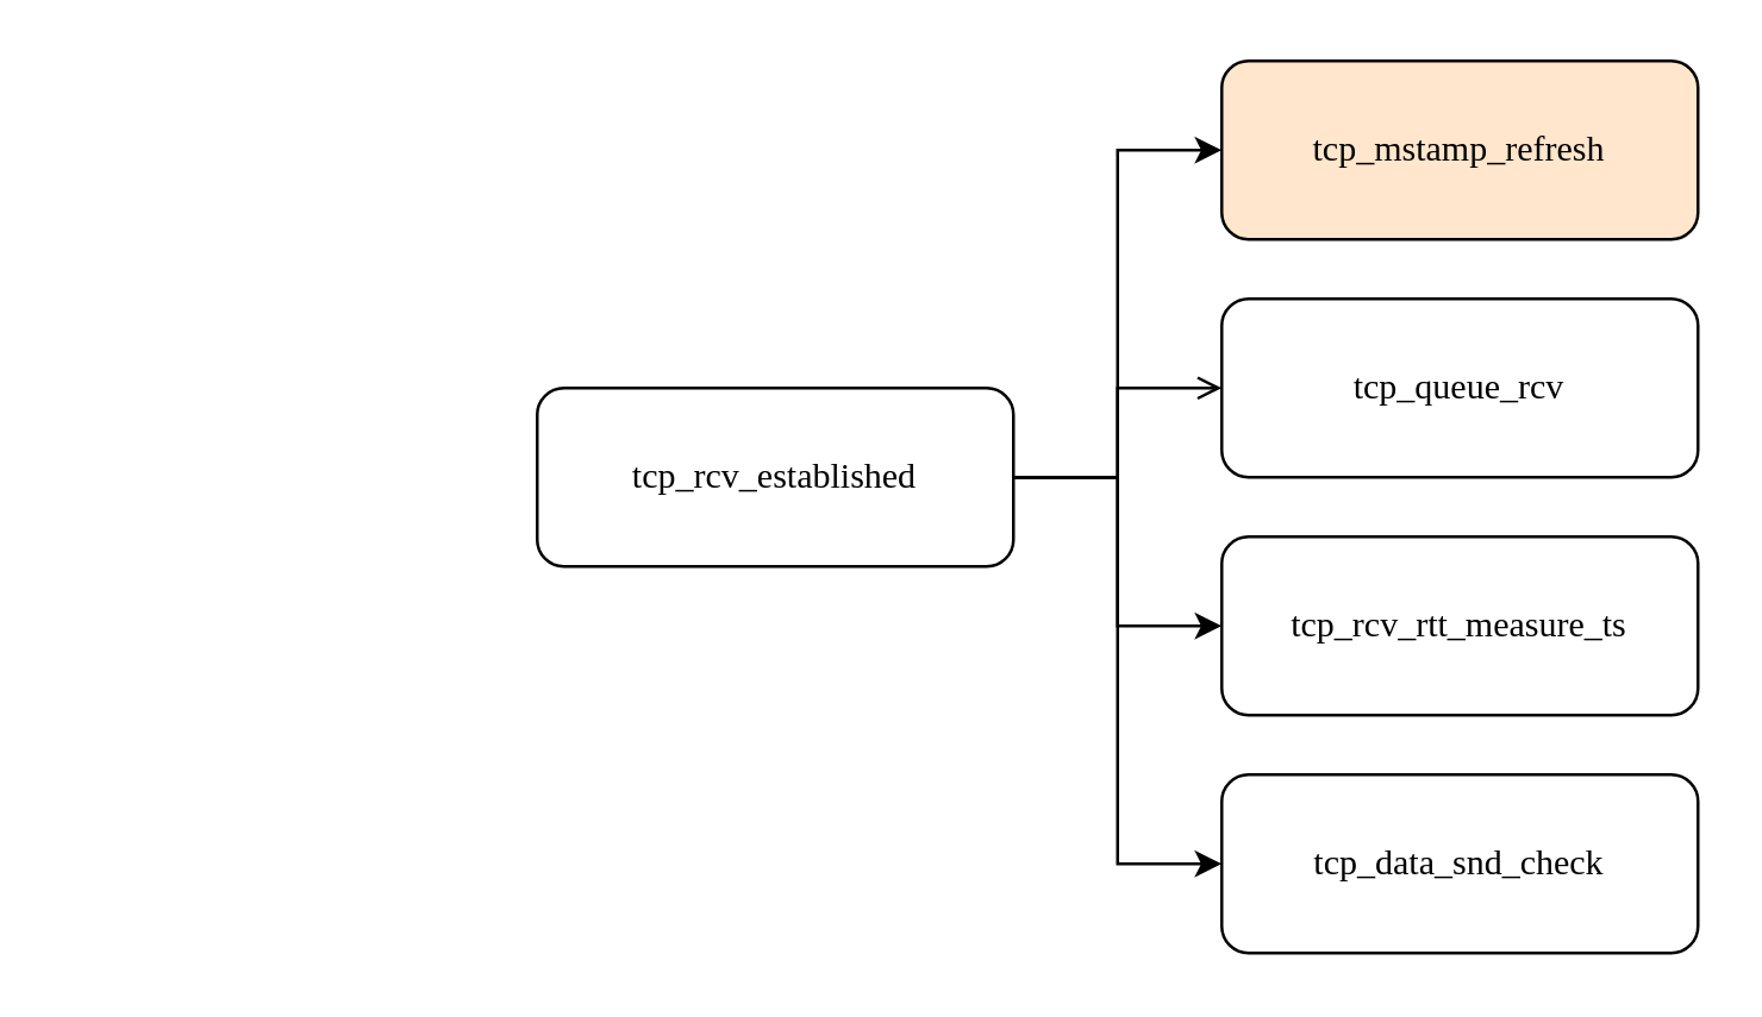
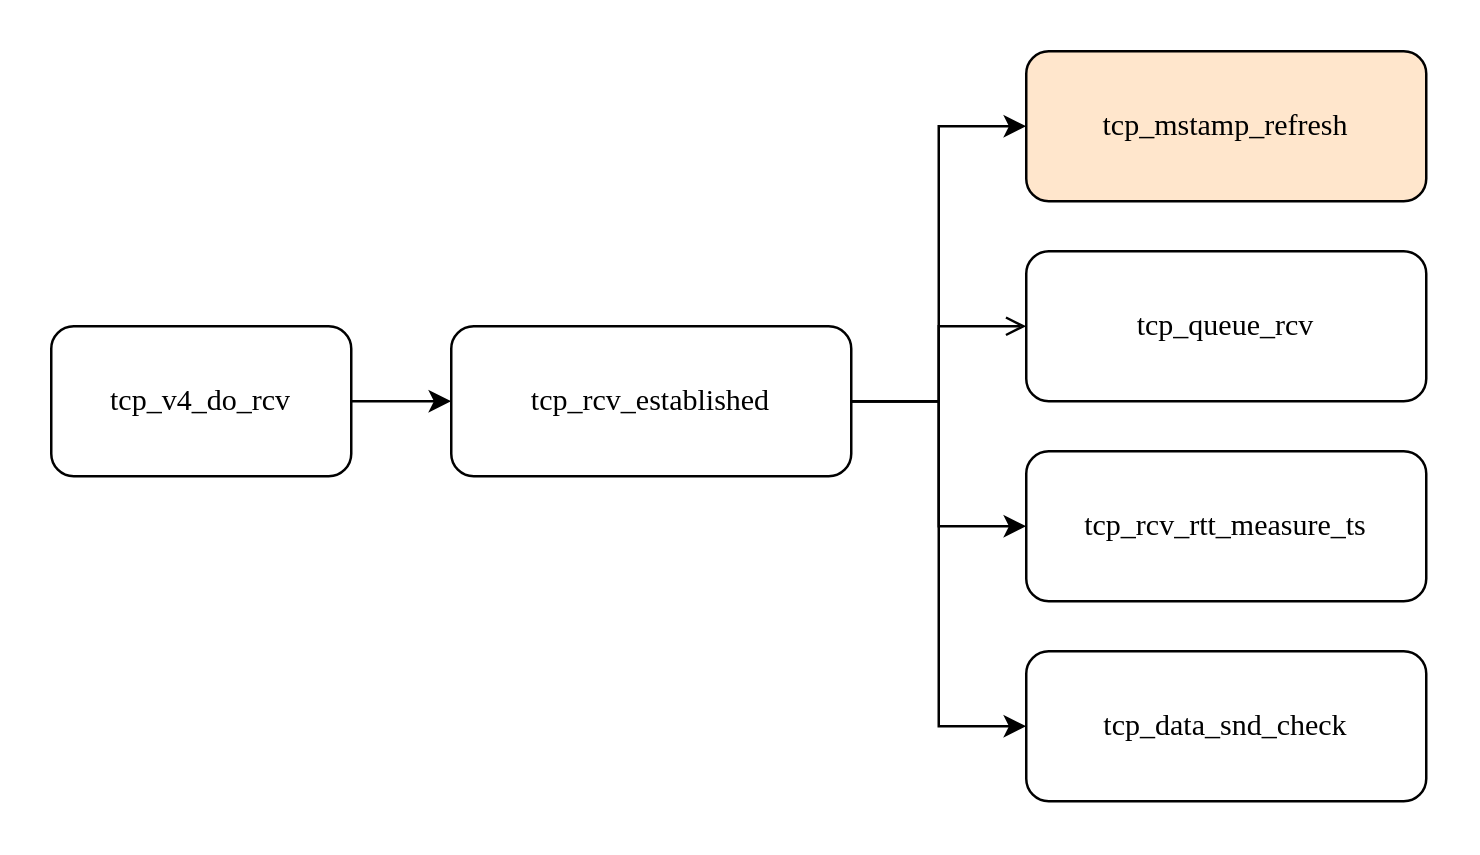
+ <mxCell id="3" value="tcp_v4_do_rcv" style="rounded=1;whiteSpace=wrap;html=1;fontFamily=Verdana;" vertex="1" parent="1"><mxGeometry x="20" y="130" width="120" height="60" as="geometry" /></mxCell>
+ <mxCell id="2" style="edgeStyle=orthogonalEdgeStyle;rounded=0;orthogonalLoop=1;jettySize=auto;html=1;" edge="1" parent="1" source="3" target="8"><mxGeometry relative="1" as="geometry" /></mxCell>
